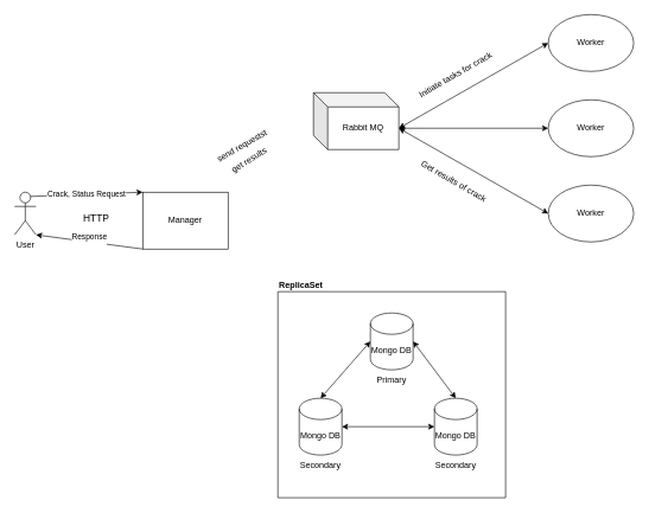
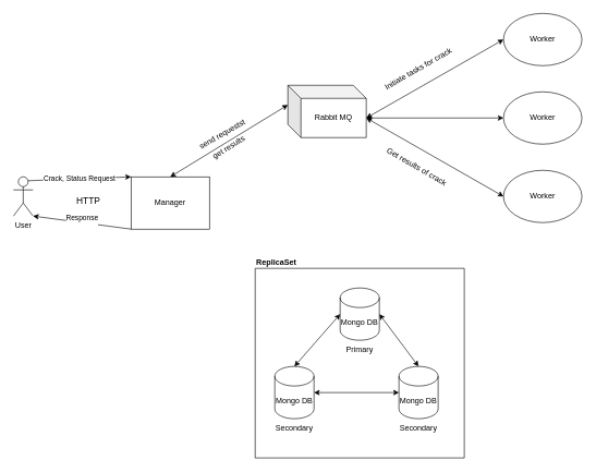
+ <mxCell id="24" value="" style="endArrow=classic;startArrow=classic;html=1;rounded=0;exitX=0.5;exitY=0;exitDx=0;exitDy=0;entryX=0;entryY=0;entryDx=0;entryDy=30;entryPerimeter=0;" edge="1" parent="1" source="11" target="17"><mxGeometry width="50" height="50" relative="1" as="geometry"><mxPoint x="510" y="450" as="sourcePoint" /><mxPoint x="560" y="400" as="targetPoint" /></mxGeometry></mxCell>
